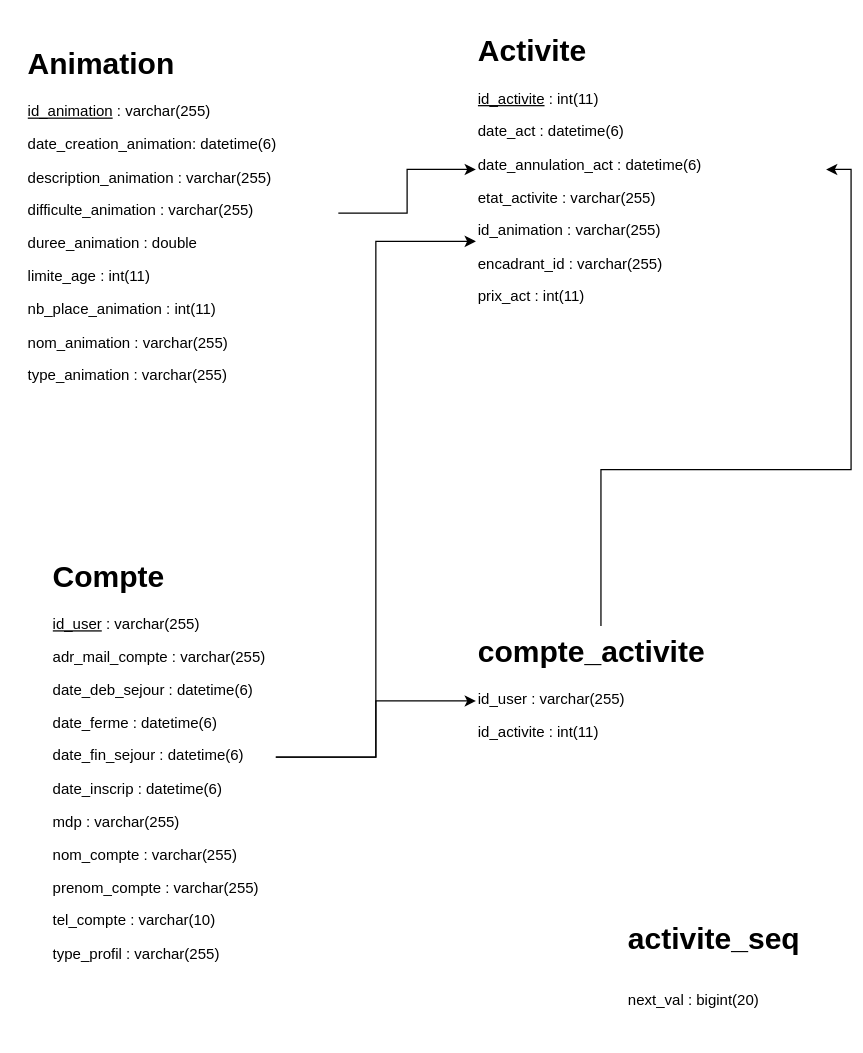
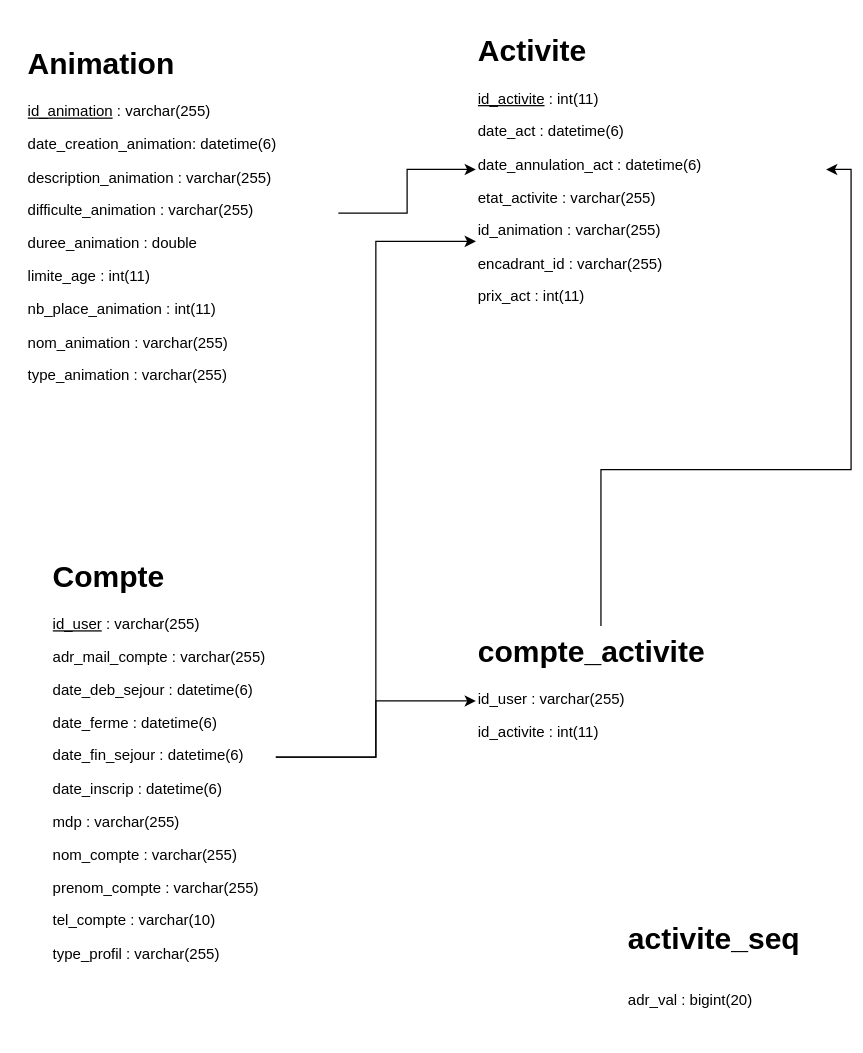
- <mxCell id="10" value="&lt;h1 style=&quot;margin-top: 0px;&quot;&gt;&lt;span style=&quot;background-color: initial;&quot;&gt;activite_seq&lt;/span&gt;&lt;/h1&gt;&lt;h1 style=&quot;margin-top: 0px;&quot;&gt;&lt;span style=&quot;font-size: 12px; font-weight: 400;&quot;&gt;next_val : bigint(20)&lt;/span&gt;&lt;/h1&gt;" style="text;html=1;whiteSpace=wrap;overflow=hidden;rounded=0;" parent="1" vertex="1"><mxGeometry x="500" y="730" width="146" height="90" as="geometry" /></mxCell>
+ <mxCell id="10" value="&lt;h1 style=&quot;margin-top: 0px;&quot;&gt;&lt;span style=&quot;background-color: initial;&quot;&gt;activite_seq&lt;/span&gt;&lt;/h1&gt;&lt;h1 style=&quot;margin-top: 0px;&quot;&gt;&lt;span style=&quot;font-size: 12px; font-weight: 400;&quot;&gt;adr_val : bigint(20)&lt;/span&gt;&lt;/h1&gt;" style="text;html=1;whiteSpace=wrap;overflow=hidden;rounded=0;" parent="1" vertex="1"><mxGeometry x="500" y="730" width="146" height="90" as="geometry" /></mxCell>
